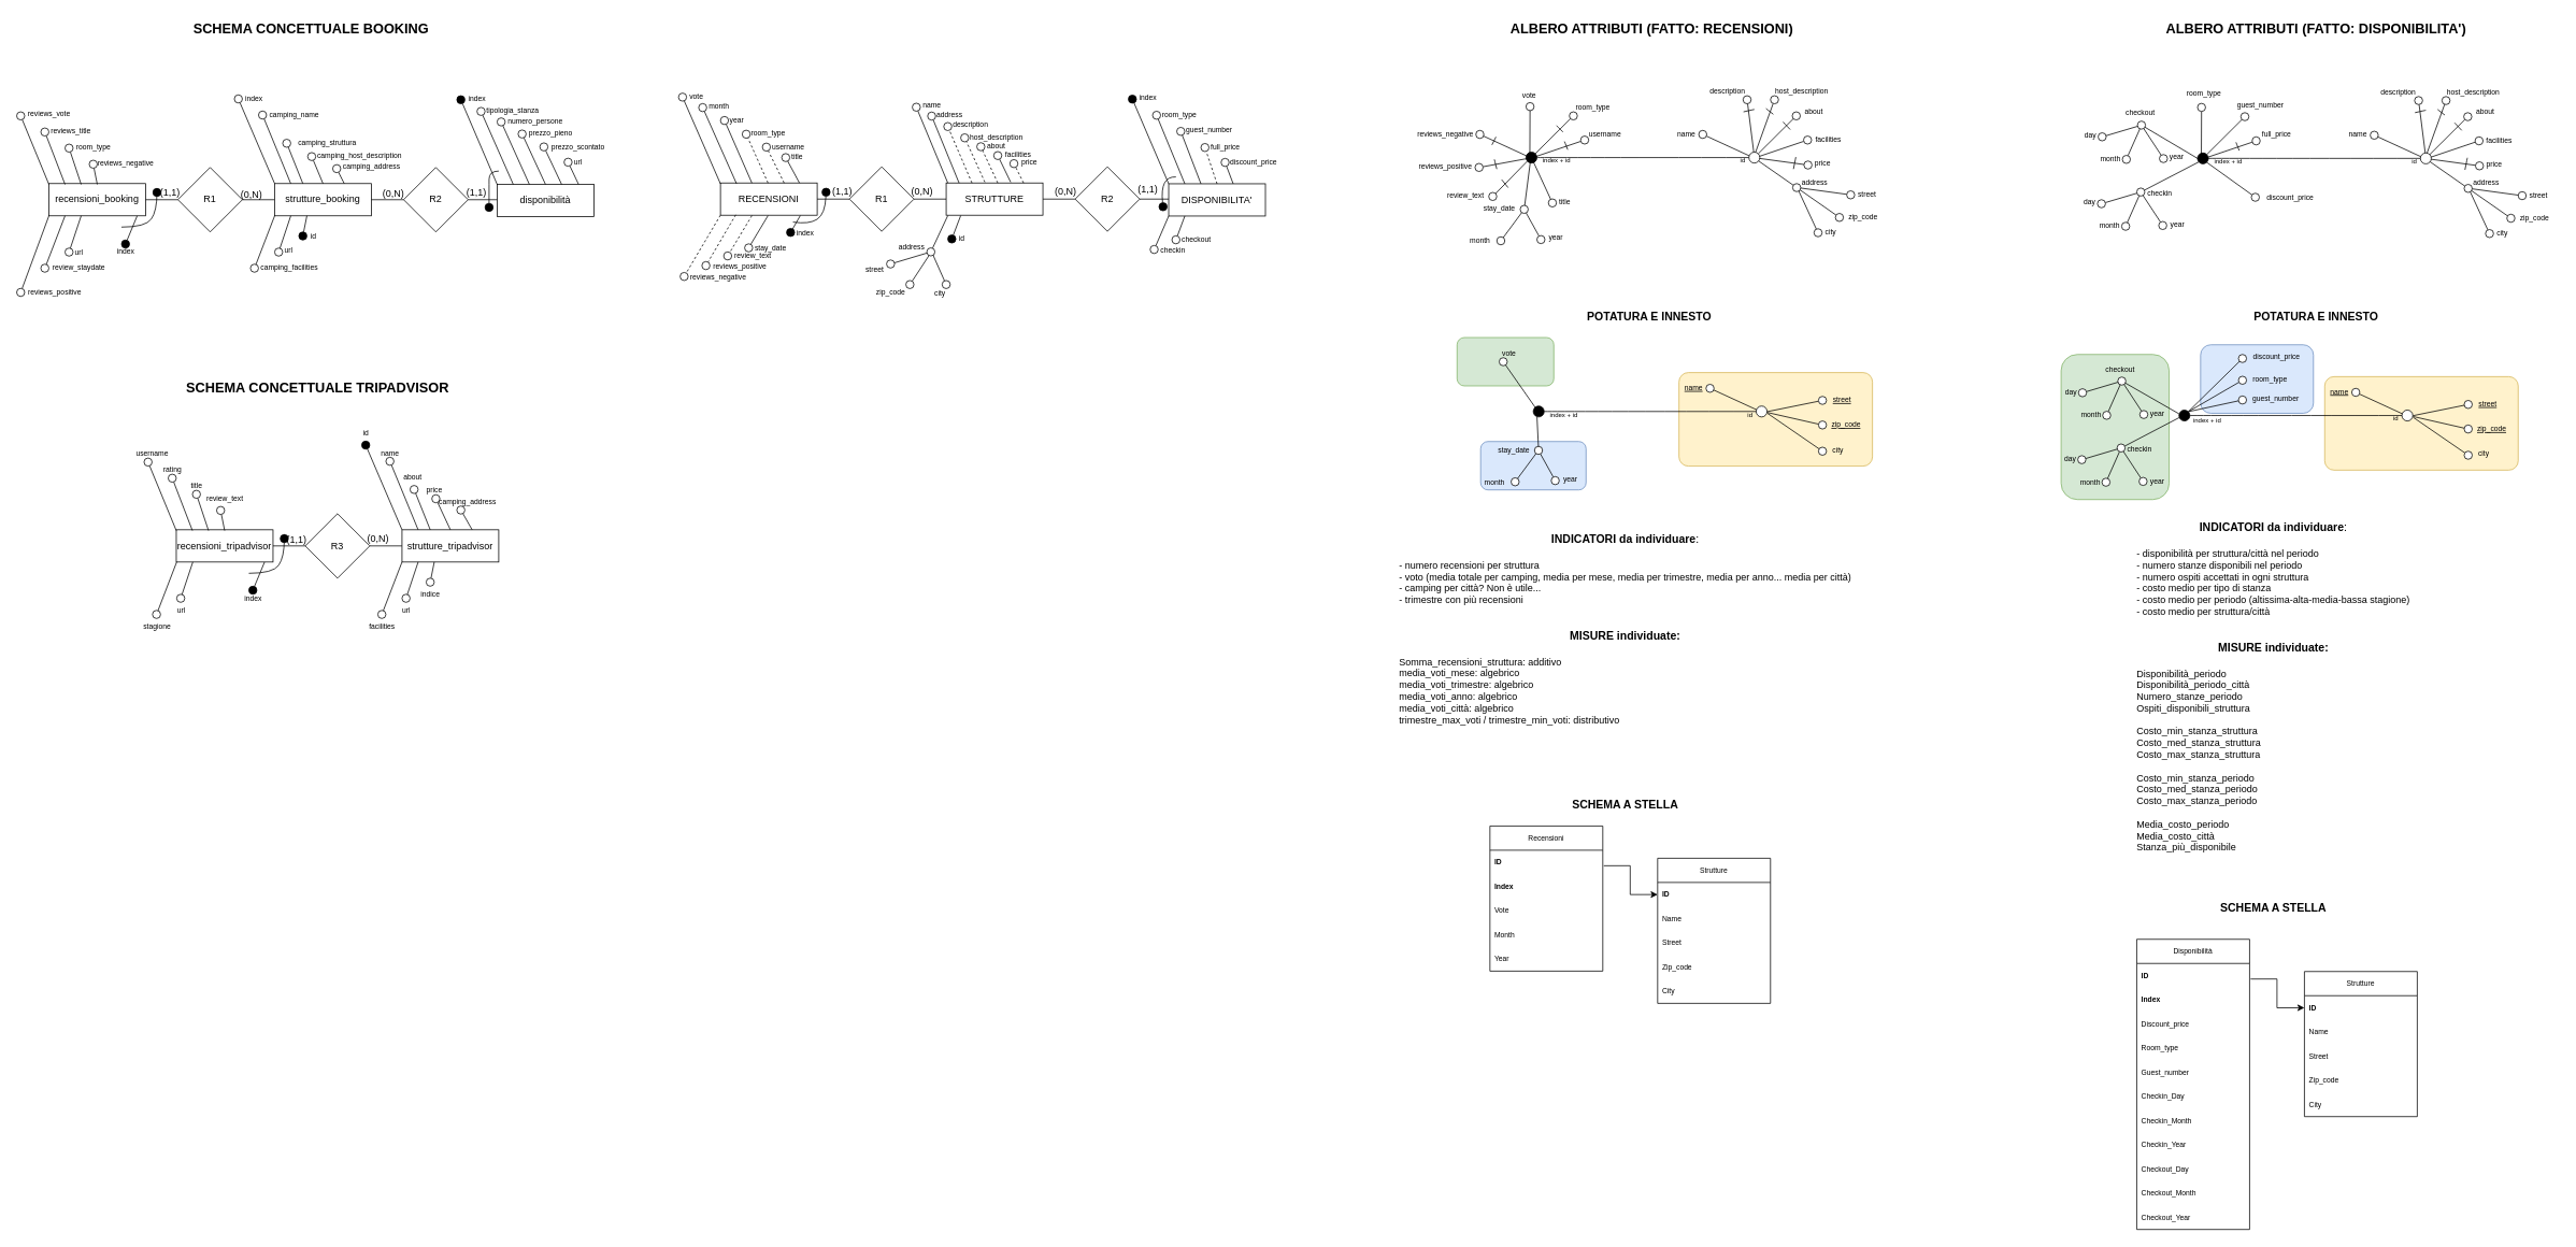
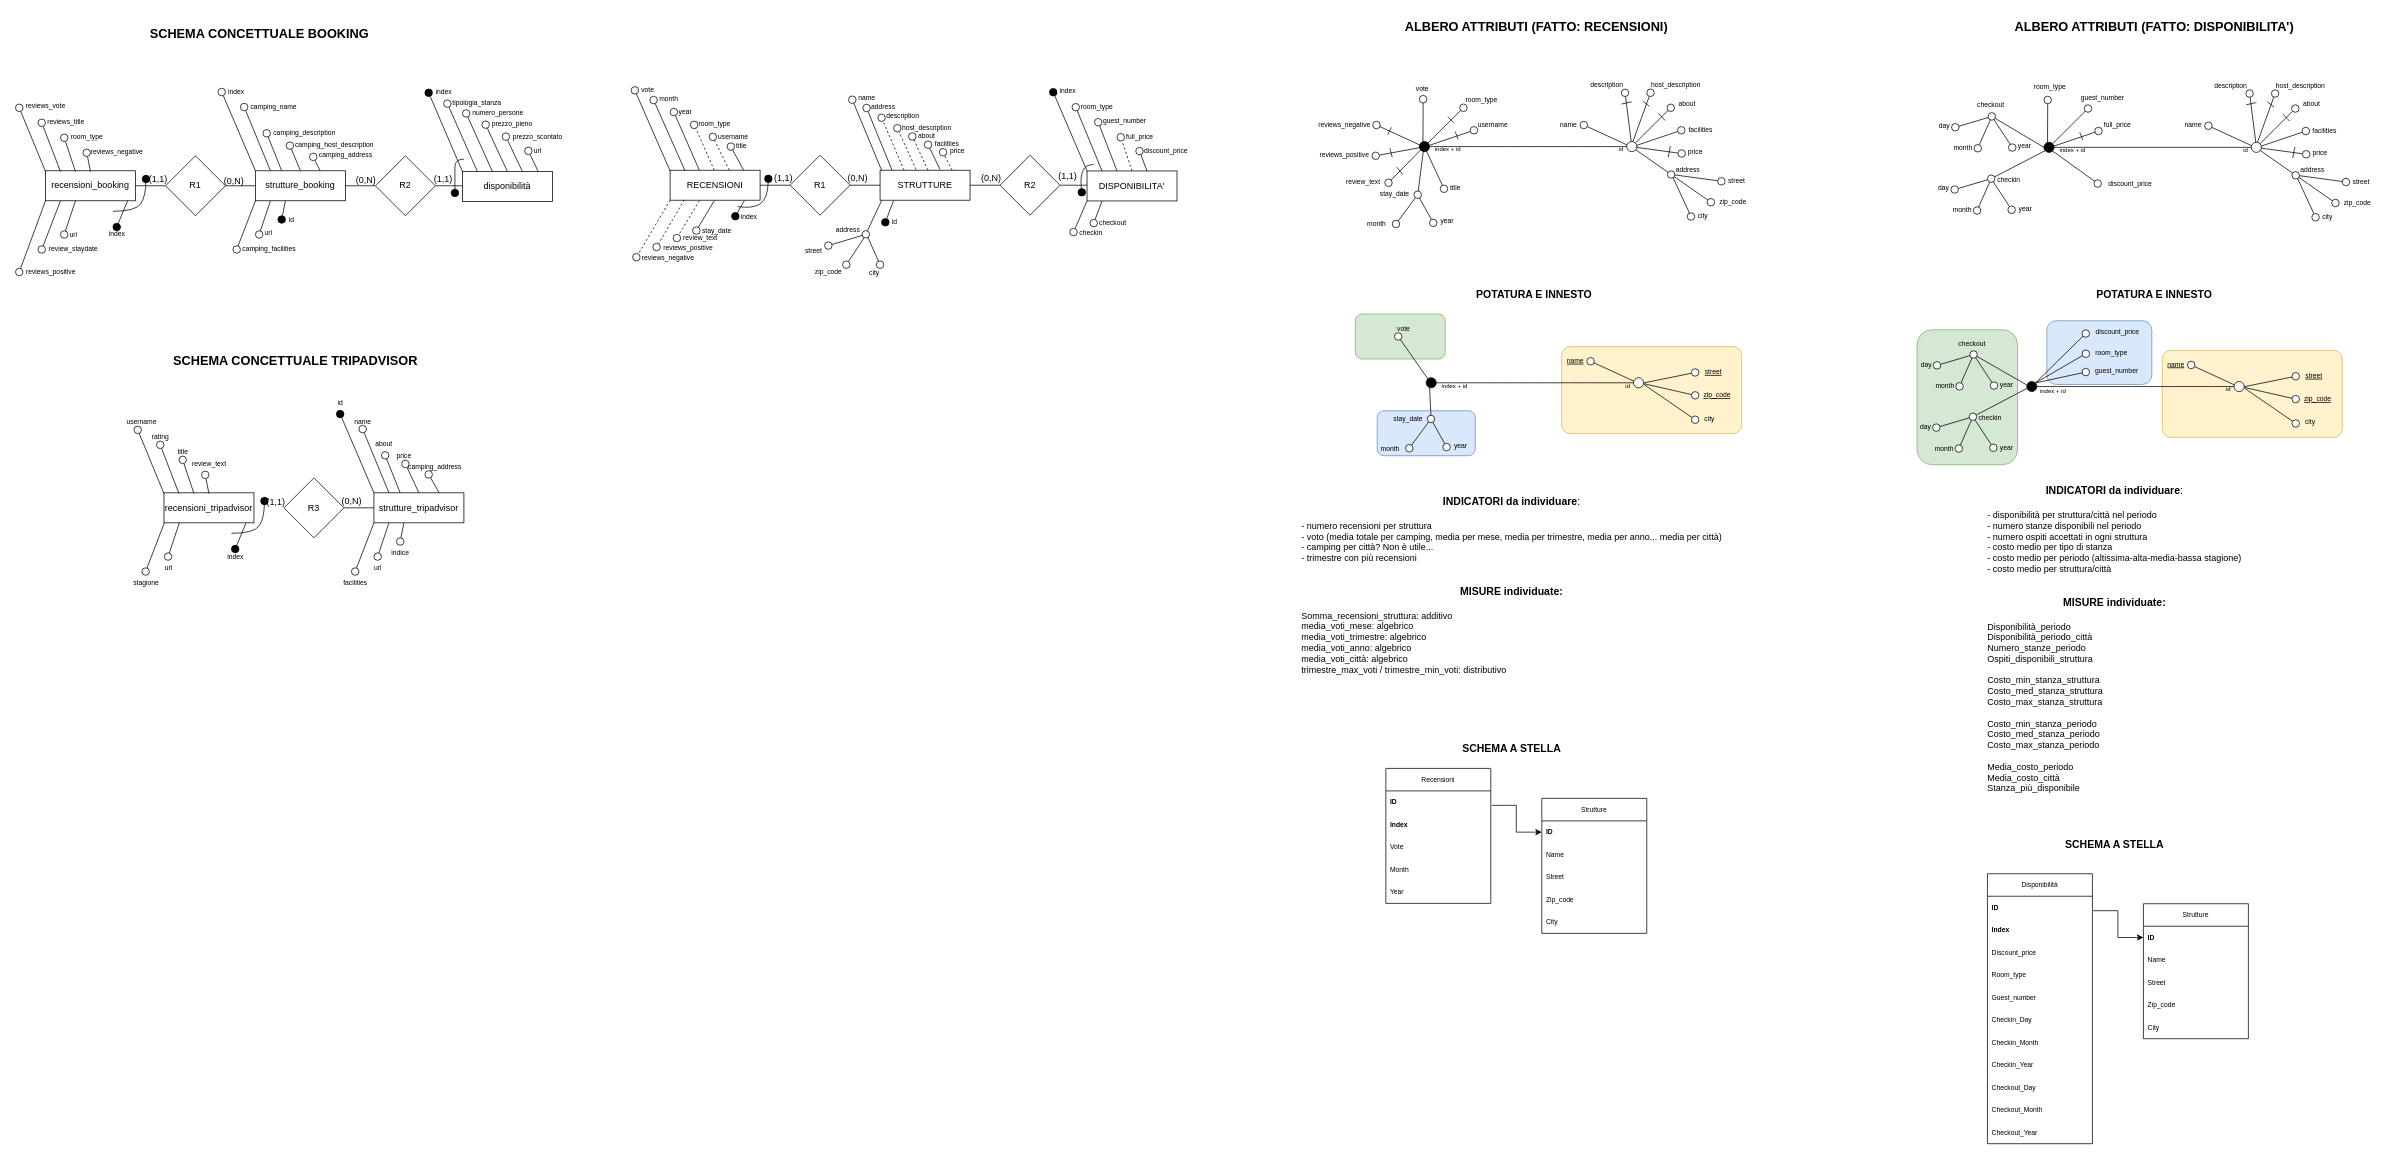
- <mxCell id="127" value="SCHEMA CONCETTUALE BOOKING" style="text;html=1;align=center;verticalAlign=middle;resizable=0;points=[];autosize=1;strokeColor=none;fillColor=none;fontSize=17;fontStyle=1" parent="1" vertex="1"><mxGeometry x="225" y="21.25" width="320" height="30" as="geometry" /></mxCell>
+ <mxCell id="127" value="SCHEMA CONCETTUALE BOOKING" style="text;html=1;align=center;verticalAlign=middle;resizable=0;points=[];autosize=1;strokeColor=none;fillColor=none;fontSize=17;fontStyle=1" parent="1" vertex="1"><mxGeometry x="185" y="31.25" width="320" height="30" as="geometry" /></mxCell>
- <mxCell id="51" value="camping_struttura" style="text;html=1;align=center;verticalAlign=middle;resizable=0;points=[];autosize=1;strokeColor=none;fillColor=none;fontSize=9;" parent="1" vertex="1"><mxGeometry x="350" y="166.75" width="110" height="20" as="geometry" /></mxCell>
+ <mxCell id="51" value="camping_description" style="text;html=1;align=center;verticalAlign=middle;resizable=0;points=[];autosize=1;strokeColor=none;fillColor=none;fontSize=9;" parent="1" vertex="1"><mxGeometry x="350" y="166.75" width="110" height="20" as="geometry" /></mxCell>
- <mxCell id="80" value="" style="endArrow=none;html=1;rounded=0;entryX=0;entryY=0.5;entryDx=0;entryDy=0;exitX=1;exitY=0.5;exitDx=0;exitDy=0;" parent="1" source="78" target="79" edge="1"><mxGeometry width="50" height="50" relative="1" as="geometry"><mxPoint x="478" y="876.75" as="sourcePoint" /><mxPoint x="528" y="826.75" as="targetPoint" /></mxGeometry></mxCell>
